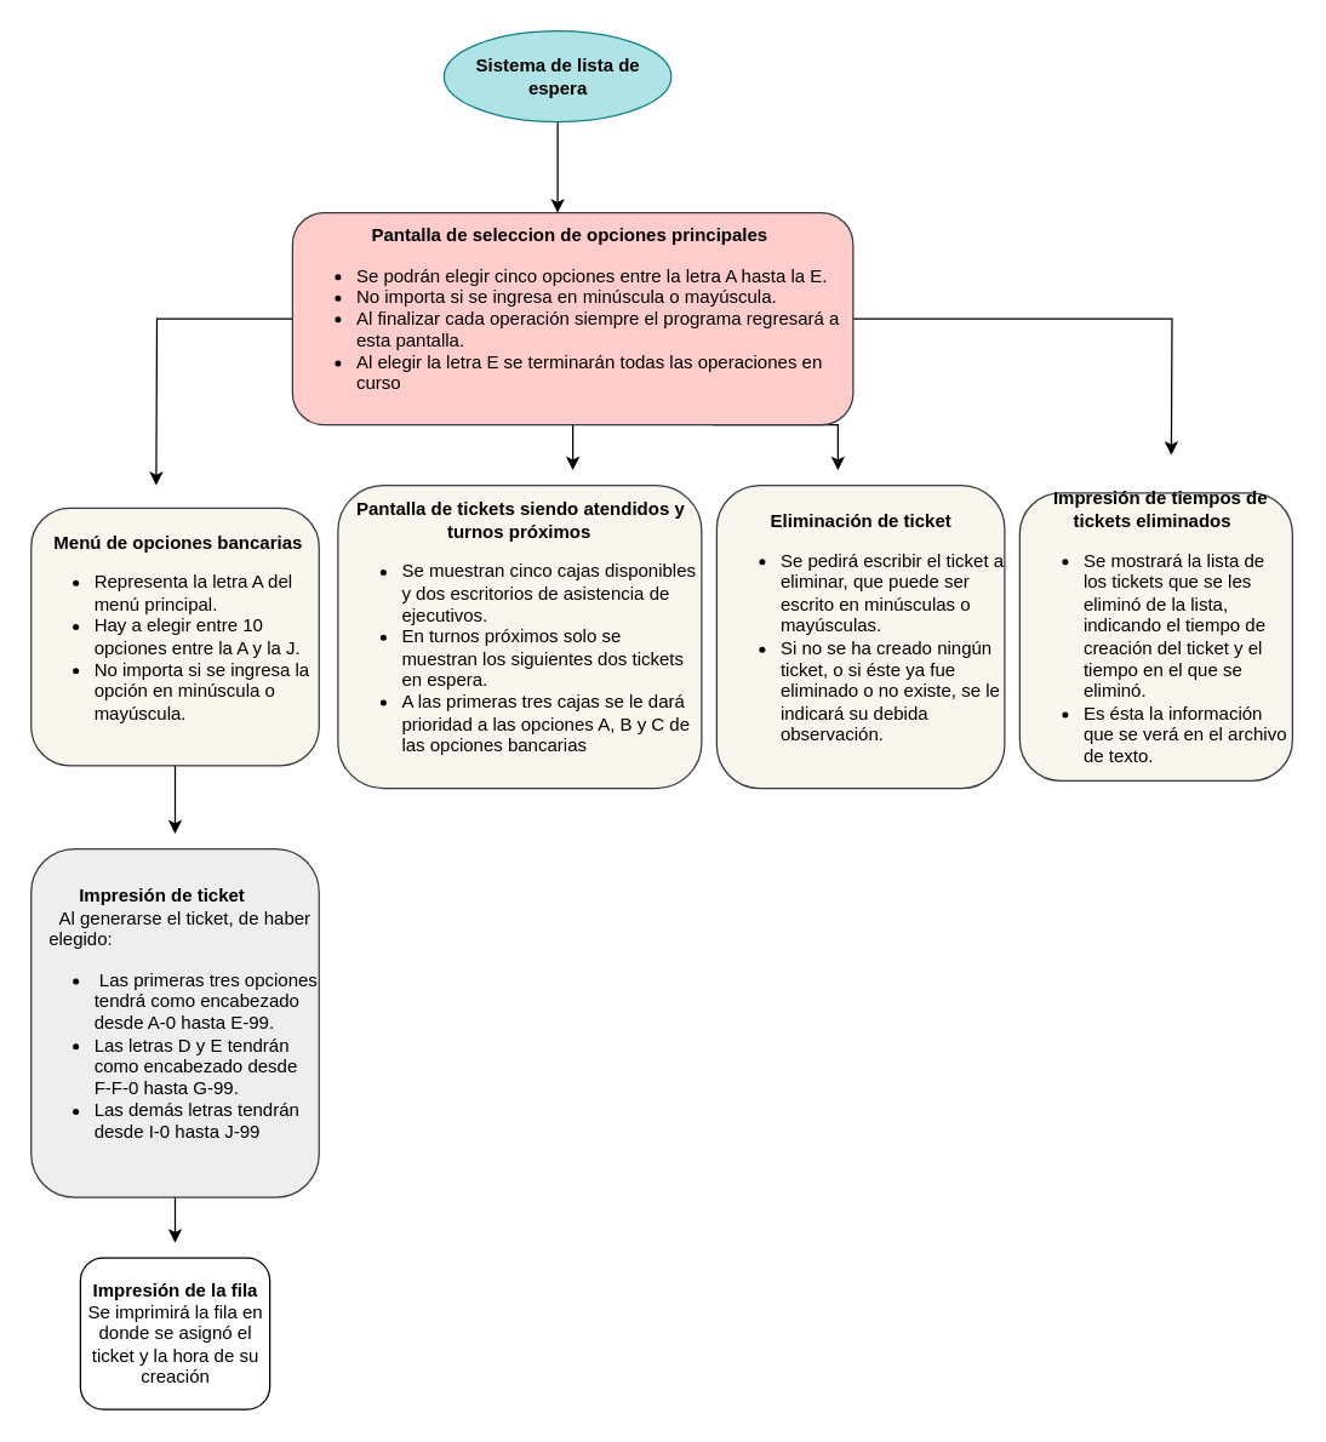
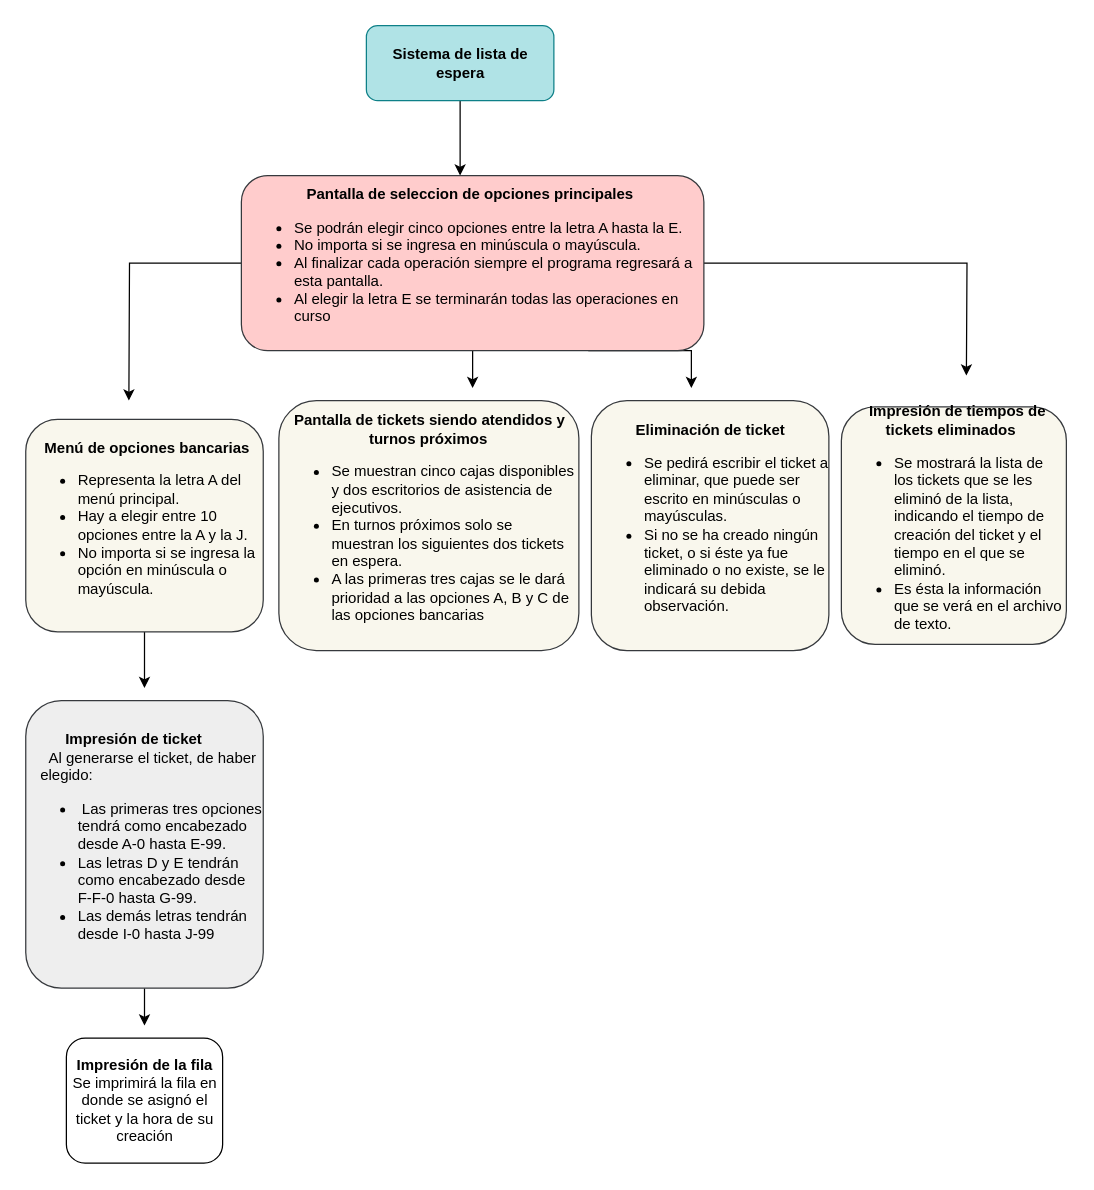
- <mxCell id="3" value="&lt;b&gt;Sistema de lista de espera&lt;/b&gt;" style="ellipse;whiteSpace=wrap;html=1;fillColor=#b0e3e6;strokeColor=#0e8088;" vertex="1" parent="1"><mxGeometry x="292.5" y="20" width="150" height="60" as="geometry" /></mxCell>
+ <mxCell id="3" value="&lt;b&gt;Sistema de lista de espera&lt;/b&gt;" style="rounded=1;whiteSpace=wrap;html=1;fillColor=#b0e3e6;strokeColor=#0e8088;" vertex="1" parent="1"><mxGeometry x="292.5" y="20" width="150" height="60" as="geometry" /></mxCell>
